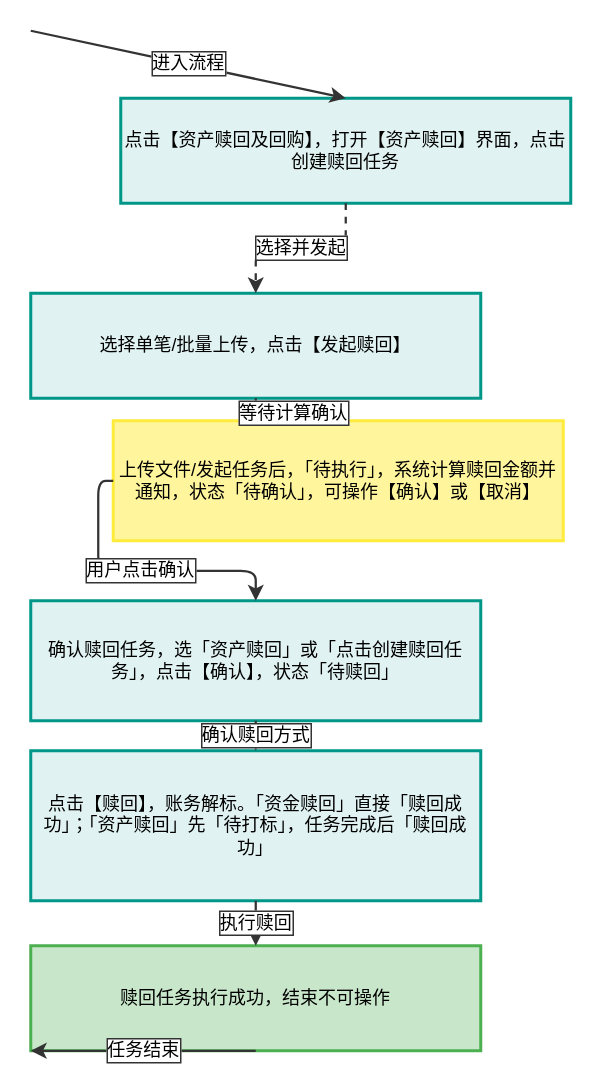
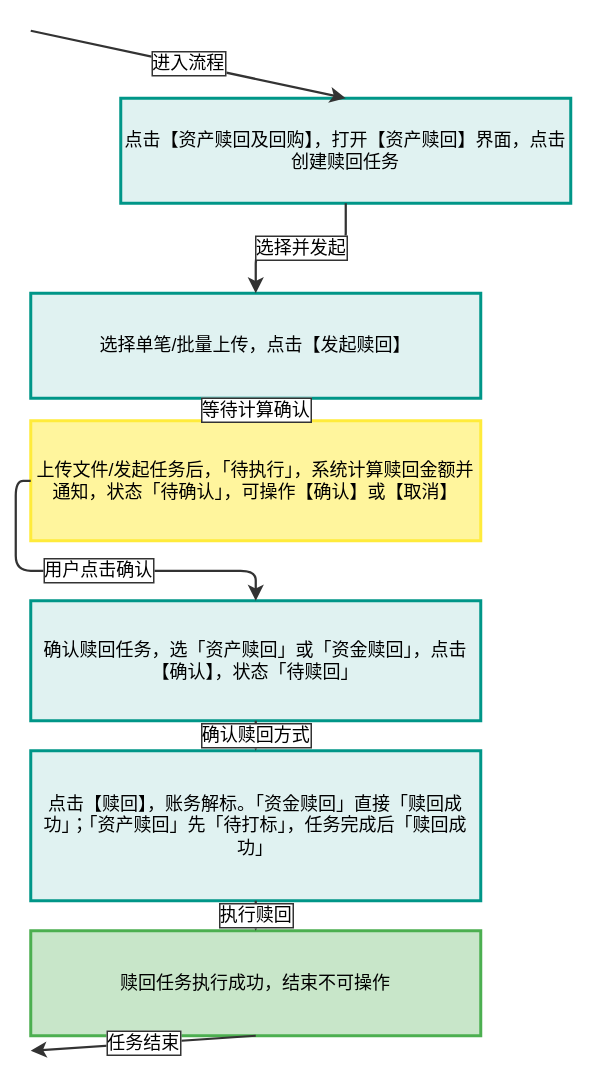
- <mxCell id="11" value="选择并发起" style="edgeStyle=orthogonalEdgeStyle;rounded=1;exitX=0.5;exitY=1;entryX=0.5;entryY=0;strokeColor=#333333;strokeWidth=1.5;html=1;labelBackgroundColor=#ffffff;labelBorderColor=#333333;labelBorder=1;labelVerticalAlign=middle;labelAlign=center;fontSize=12;dashed=1;" edge="1" parent="1" source="3" target="4"><mxGeometry relative="1" as="geometry" /></mxCell>
+ <mxCell id="11" value="选择并发起" style="edgeStyle=orthogonalEdgeStyle;rounded=1;exitX=0.5;exitY=1;entryX=0.5;entryY=0;strokeColor=#333333;strokeWidth=1.5;html=1;labelBackgroundColor=#ffffff;labelBorderColor=#333333;labelBorder=1;labelVerticalAlign=middle;labelAlign=center;fontSize=12" edge="1" parent="1" source="3" target="4"><mxGeometry relative="1" as="geometry" /></mxCell>
- <mxCell id="5" value="上传文件/发起任务后，「待执行」，系统计算赎回金额并通知，状态「待确认」，可操作【确认】或【取消】" style="shape=diamond;fillColor=#fff59d;strokeColor=#ffeb3b;strokeWidth=2;whiteSpace=wrap;html=1;fontSize=12" vertex="1" parent="1"><mxGeometry x="75" y="280" width="300" height="80" as="geometry" /></mxCell>
+ <mxCell id="5" value="上传文件/发起任务后，「待执行」，系统计算赎回金额并通知，状态「待确认」，可操作【确认】或【取消】" style="shape=diamond;fillColor=#fff59d;strokeColor=#ffeb3b;strokeWidth=2;whiteSpace=wrap;html=1;fontSize=12" vertex="1" parent="1"><mxGeometry x="20" y="280" width="300" height="80" as="geometry" /></mxCell>
- <mxCell id="6" value="确认赎回任务，选「资产赎回」或「点击创建赎回任务」，点击【确认】，状态「待赎回」" style="shape=rounded;fillColor=#e0f2f1;strokeColor=#009688;strokeWidth=2;whiteSpace=wrap;html=1;fontSize=12" vertex="1" parent="1"><mxGeometry x="20" y="400" width="300" height="80" as="geometry" /></mxCell>
+ <mxCell id="6" value="确认赎回任务，选「资产赎回」或「资金赎回」，点击【确认】，状态「待赎回」" style="shape=rounded;fillColor=#e0f2f1;strokeColor=#009688;strokeWidth=2;whiteSpace=wrap;html=1;fontSize=12" vertex="1" parent="1"><mxGeometry x="20" y="400" width="300" height="80" as="geometry" /></mxCell>
- <mxCell id="8" value="赎回任务执行成功，结束不可操作" style="shape=rounded;fillColor=#c8e6c9;strokeColor=#4caf50;strokeWidth=2;whiteSpace=wrap;html=1;fontSize=12" vertex="1" parent="1"><mxGeometry x="20" y="630" width="300" height="70" as="geometry" /></mxCell>
+ <mxCell id="8" value="赎回任务执行成功，结束不可操作" style="shape=rounded;fillColor=#c8e6c9;strokeColor=#4caf50;strokeWidth=2;whiteSpace=wrap;html=1;fontSize=12" vertex="1" parent="1"><mxGeometry x="20" y="620" width="300" height="70" as="geometry" /></mxCell>
